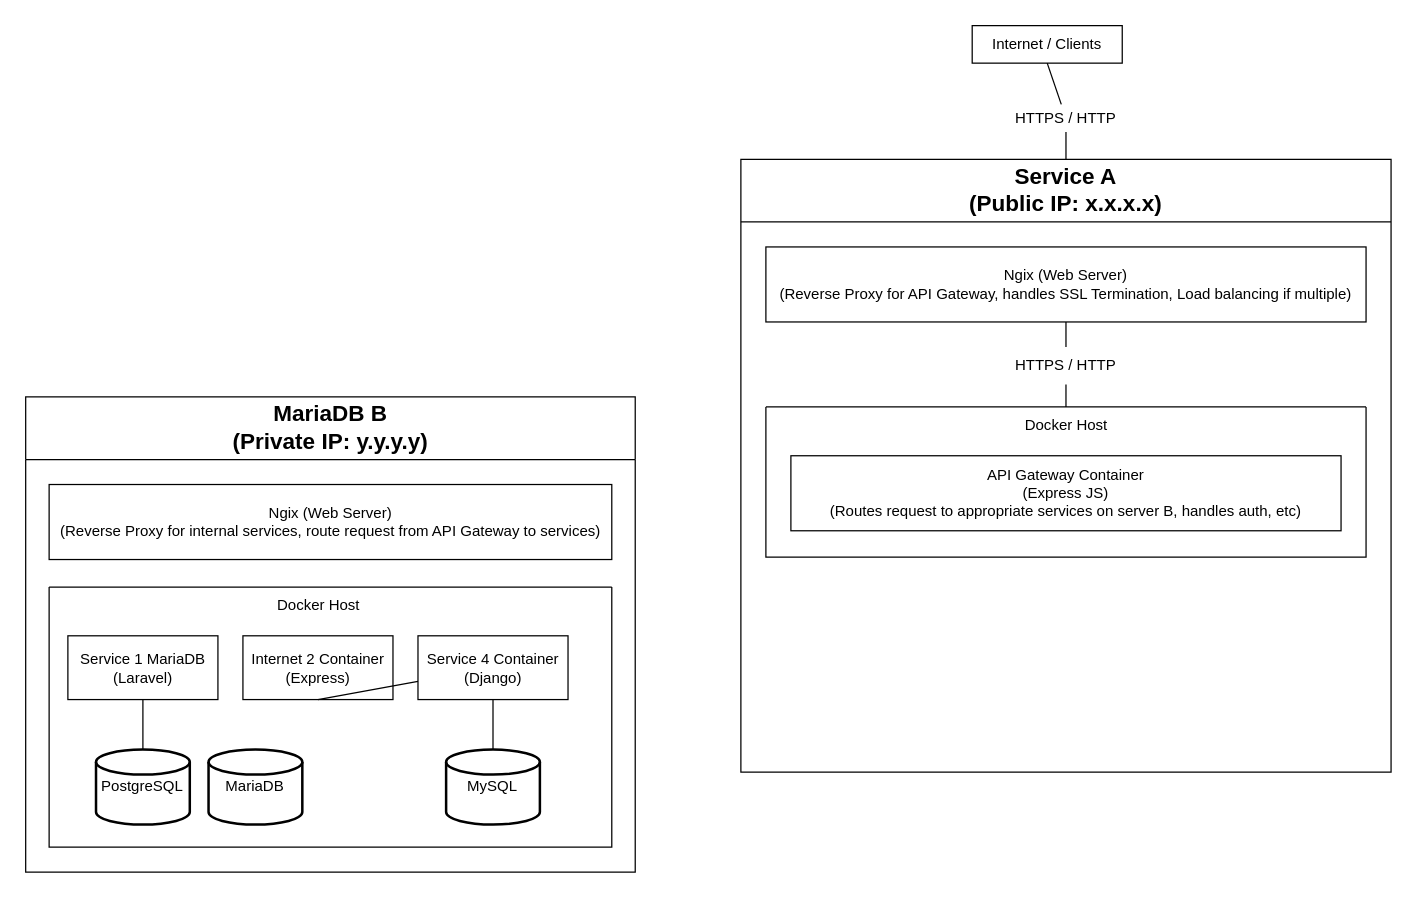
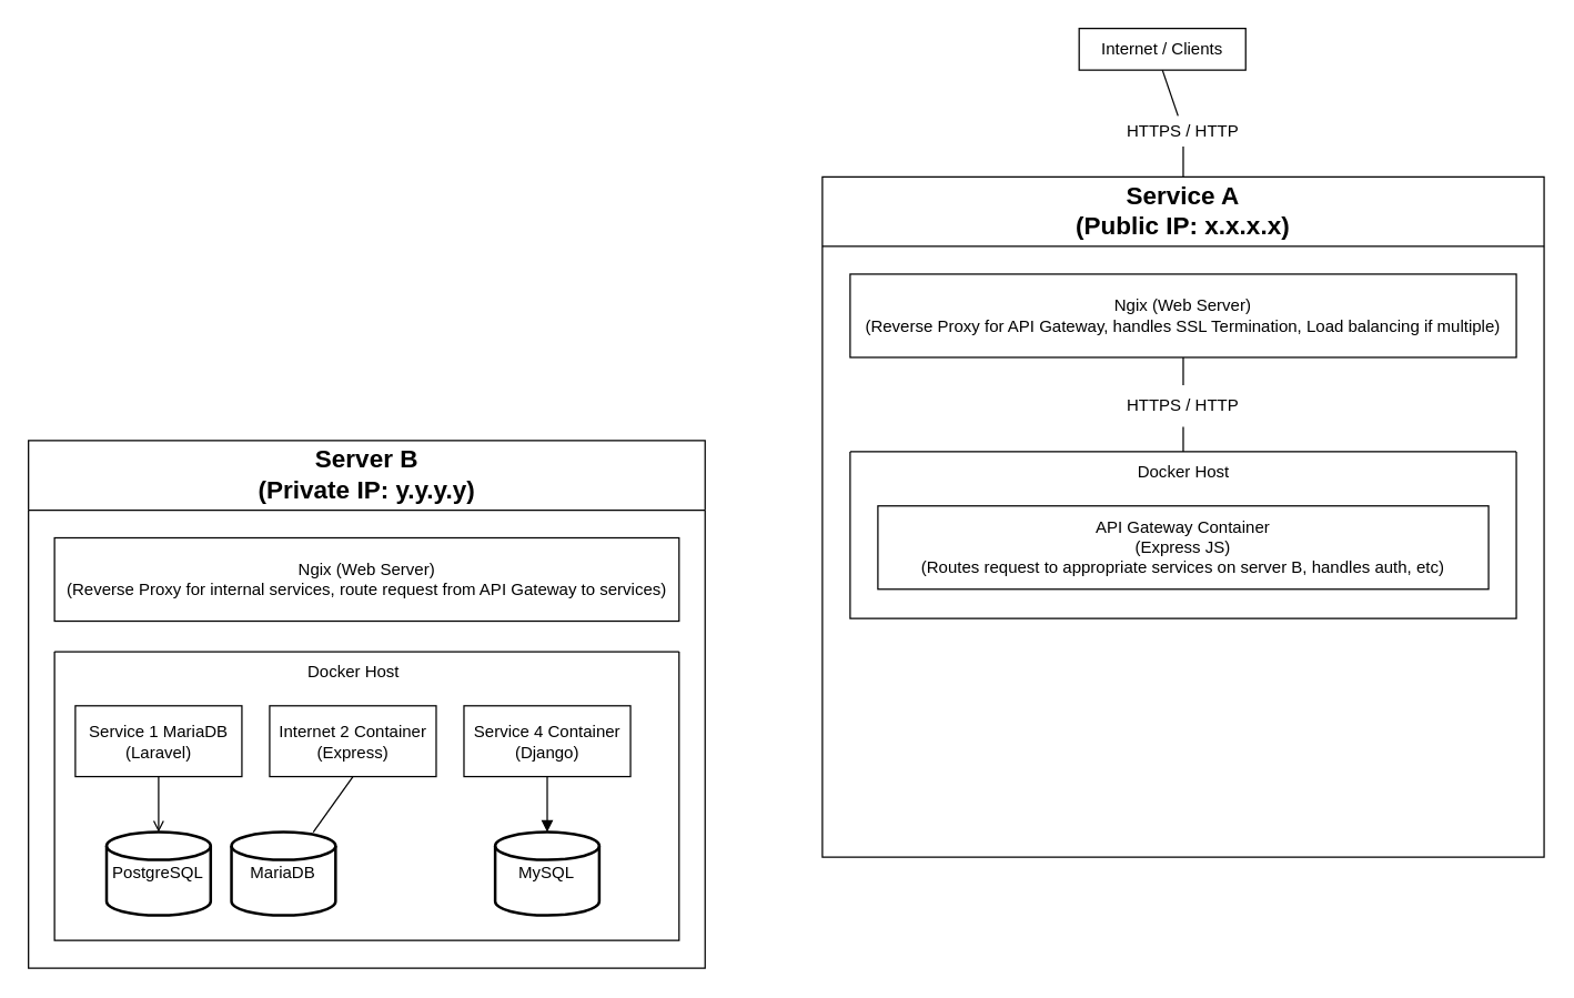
- <mxCell id="14" value="&lt;h2&gt;MariaDB B&lt;br&gt;(Private IP: y.y.y.y)&lt;/h2&gt;" style="swimlane;whiteSpace=wrap;html=1;startSize=50;" vertex="1" parent="1"><mxGeometry x="20" y="317" width="487.5" height="380" as="geometry"><mxRectangle x="400" y="-510" width="130" height="40" as="alternateBounds" /></mxGeometry></mxCell>
+ <mxCell id="14" value="&lt;h2&gt;Server B&lt;br&gt;(Private IP: y.y.y.y)&lt;/h2&gt;" style="swimlane;whiteSpace=wrap;html=1;startSize=50;" vertex="1" parent="1"><mxGeometry x="20" y="317" width="487.5" height="380" as="geometry"><mxRectangle x="400" y="-510" width="130" height="40" as="alternateBounds" /></mxGeometry></mxCell>
- <mxCell id="25" value="" style="endArrow=none;html=1;rounded=0;exitX=0.5;exitY=1;exitDx=0;exitDy=0;" edge="1" parent="16" source="19" target="20"><mxGeometry width="50" height="50" relative="1" as="geometry"><mxPoint x="85" y="100" as="sourcePoint" /><mxPoint x="85" y="140" as="targetPoint" /></mxGeometry></mxCell>
+ <mxCell id="25" value="" style="endArrow=none;html=1;rounded=0;exitX=0.5;exitY=1;exitDx=0;exitDy=0;" edge="1" parent="16" source="19" target="22"><mxGeometry width="50" height="50" relative="1" as="geometry"><mxPoint x="85" y="100" as="sourcePoint" /><mxPoint x="85" y="140" as="targetPoint" /></mxGeometry></mxCell>
- <mxCell id="26" value="" style="endArrow=none;html=1;rounded=0;exitX=0.5;exitY=1;exitDx=0;exitDy=0;entryX=0.5;entryY=0;entryDx=0;entryDy=0;entryPerimeter=0;" edge="1" parent="16" source="20" target="23"><mxGeometry width="50" height="50" relative="1" as="geometry"><mxPoint x="225" y="100" as="sourcePoint" /><mxPoint x="225" y="140" as="targetPoint" /></mxGeometry></mxCell>
+ <mxCell id="26" value="" style="endArrow=block;html=1;rounded=0;exitX=0.5;exitY=1;exitDx=0;exitDy=0;entryX=0.5;entryY=0;entryDx=0;entryDy=0;entryPerimeter=0;" edge="1" parent="16" source="20" target="23"><mxGeometry width="50" height="50" relative="1" as="geometry"><mxPoint x="225" y="100" as="sourcePoint" /><mxPoint x="225" y="140" as="targetPoint" /></mxGeometry></mxCell>
- <mxCell id="24" value="" style="endArrow=none;html=1;rounded=0;exitX=0.5;exitY=1;exitDx=0;exitDy=0;" edge="1" parent="16" source="17" target="21"><mxGeometry width="50" height="50" relative="1" as="geometry"><mxPoint x="230" y="38" as="sourcePoint" /><mxPoint x="280" y="-12" as="targetPoint" /></mxGeometry></mxCell>
+ <mxCell id="24" value="" style="endArrow=open;html=1;rounded=0;exitX=0.5;exitY=1;exitDx=0;exitDy=0;" edge="1" parent="16" source="17" target="21"><mxGeometry width="50" height="50" relative="1" as="geometry"><mxPoint x="230" y="38" as="sourcePoint" /><mxPoint x="280" y="-12" as="targetPoint" /></mxGeometry></mxCell>
